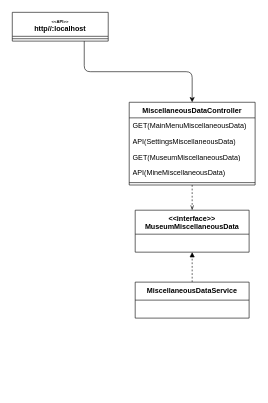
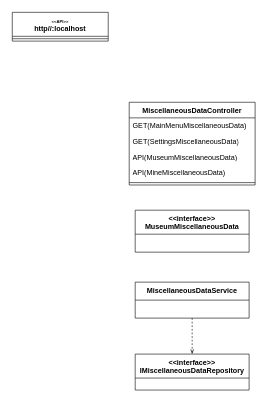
- <mxCell id="2" style="edgeStyle=orthogonalEdgeStyle;orthogonalLoop=1;jettySize=auto;html=1;exitX=0.75;exitY=1;exitDx=0;exitDy=0;entryX=0.5;entryY=0;entryDx=0;entryDy=0;" parent="1" source="3" target="6" edge="1"><mxGeometry relative="1" as="geometry" /></mxCell>
- <mxCell id="8" value="API(SettingsMiscellaneousData)" style="text;strokeColor=none;fillColor=none;align=left;verticalAlign=top;spacingLeft=4;spacingRight=4;overflow=hidden;rotatable=0;points=[[0,0.5],[1,0.5]];portConstraint=eastwest;whiteSpace=wrap;html=1;" parent="6" vertex="1"><mxGeometry y="52" width="210" height="26" as="geometry" /></mxCell>
+ <mxCell id="8" value="GET(SettingsMiscellaneousData)" style="text;strokeColor=none;fillColor=none;align=left;verticalAlign=top;spacingLeft=4;spacingRight=4;overflow=hidden;rotatable=0;points=[[0,0.5],[1,0.5]];portConstraint=eastwest;whiteSpace=wrap;html=1;" parent="6" vertex="1"><mxGeometry y="52" width="210" height="26" as="geometry" /></mxCell>
- <mxCell id="9" value="GET(MuseumMiscellaneousData)" style="text;strokeColor=none;fillColor=none;align=left;verticalAlign=top;spacingLeft=4;spacingRight=4;overflow=hidden;rotatable=0;points=[[0,0.5],[1,0.5]];portConstraint=eastwest;whiteSpace=wrap;html=1;" parent="6" vertex="1"><mxGeometry y="78" width="210" height="26" as="geometry" /></mxCell>
+ <mxCell id="9" value="API(MuseumMiscellaneousData)" style="text;strokeColor=none;fillColor=none;align=left;verticalAlign=top;spacingLeft=4;spacingRight=4;overflow=hidden;rotatable=0;points=[[0,0.5],[1,0.5]];portConstraint=eastwest;whiteSpace=wrap;html=1;" parent="6" vertex="1"><mxGeometry y="78" width="210" height="26" as="geometry" /></mxCell>
- <mxCell id="5" style="edgeStyle=orthogonalEdgeStyle;rounded=0;orthogonalLoop=1;jettySize=auto;html=1;entryX=0.5;entryY=0;entryDx=0;entryDy=0;dashed=1;endArrow=openThin;endFill=0;" parent="1" source="6" target="13" edge="1"><mxGeometry relative="1" as="geometry" /></mxCell>
- <mxCell id="15" style="edgeStyle=orthogonalEdgeStyle;rounded=0;orthogonalLoop=1;jettySize=auto;html=1;exitX=0.5;exitY=0;exitDx=0;exitDy=0;entryX=0.5;entryY=1;entryDx=0;entryDy=0;dashed=1;endArrow=block;endFill=1;" parent="1" source="16" target="13" edge="1"><mxGeometry relative="1" as="geometry" /></mxCell>
+ <mxCell id="14" style="edgeStyle=orthogonalEdgeStyle;rounded=0;orthogonalLoop=1;jettySize=auto;html=1;exitX=0.5;exitY=1;exitDx=0;exitDy=0;entryX=0.5;entryY=0;entryDx=0;entryDy=0;dashed=1;endArrow=openThin;endFill=0;" parent="1" source="16" target="12" edge="1"><mxGeometry relative="1" as="geometry" /></mxCell>
+ <mxCell id="12" value="&amp;lt;&amp;lt;interface&amp;gt;&amp;gt;&lt;br&gt;IMiscellaneousDataRepository" style="swimlane;fontStyle=1;align=center;verticalAlign=top;childLayout=stackLayout;horizontal=1;startSize=40;horizontalStack=0;resizeParent=1;resizeParentMax=0;resizeLast=0;collapsible=1;marginBottom=0;whiteSpace=wrap;html=1;" parent="1" vertex="1"><mxGeometry x="225" y="590" width="190" height="60" as="geometry" /></mxCell>
